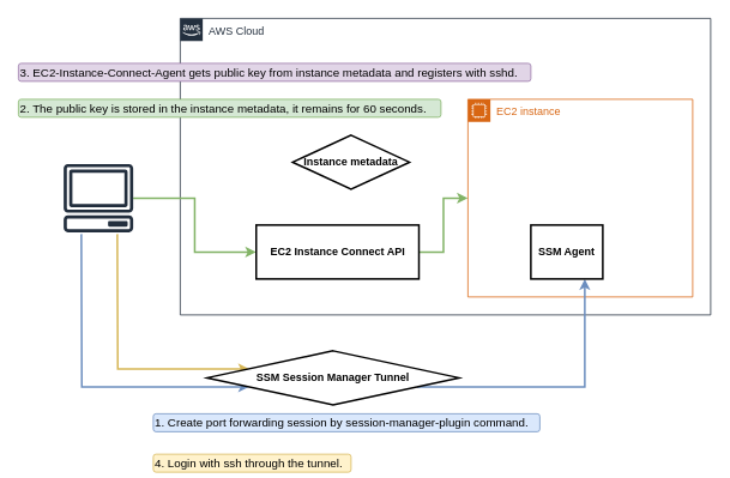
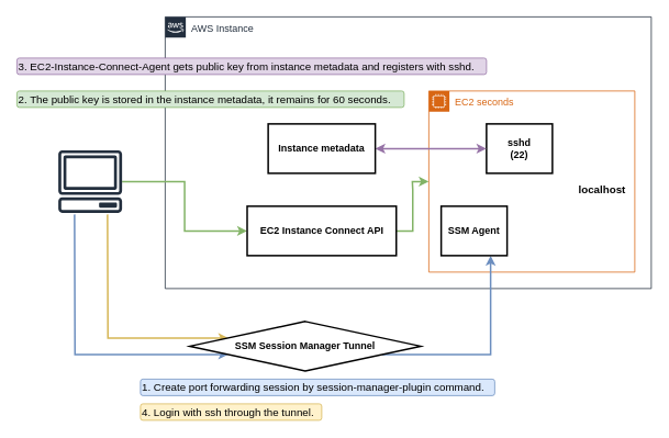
- <mxCell id="2" value="AWS Cloud" style="points=[[0,0],[0.25,0],[0.5,0],[0.75,0],[1,0],[1,0.25],[1,0.5],[1,0.75],[1,1],[0.75,1],[0.5,1],[0.25,1],[0,1],[0,0.75],[0,0.5],[0,0.25]];outlineConnect=0;gradientColor=none;html=1;whiteSpace=wrap;fontSize=12;fontStyle=0;shape=mxgraph.aws4.group;grIcon=mxgraph.aws4.group_aws_cloud_alt;strokeColor=#232F3E;fillColor=none;verticalAlign=top;align=left;spacingLeft=30;fontColor=#232F3E;dashed=0;" vertex="1" parent="1"><mxGeometry x="200" y="20" width="590" height="330" as="geometry" /></mxCell>
+ <mxCell id="2" value="AWS Instance" style="points=[[0,0],[0.25,0],[0.5,0],[0.75,0],[1,0],[1,0.25],[1,0.5],[1,0.75],[1,1],[0.75,1],[0.5,1],[0.25,1],[0,1],[0,0.75],[0,0.5],[0,0.25]];outlineConnect=0;gradientColor=none;html=1;whiteSpace=wrap;fontSize=12;fontStyle=0;shape=mxgraph.aws4.group;grIcon=mxgraph.aws4.group_aws_cloud_alt;strokeColor=#232F3E;fillColor=none;verticalAlign=top;align=left;spacingLeft=30;fontColor=#232F3E;dashed=0;" vertex="1" parent="1"><mxGeometry x="200" y="20" width="590" height="330" as="geometry" /></mxCell>
- <mxCell id="3" value="EC2 instance" style="points=[[0,0],[0.25,0],[0.5,0],[0.75,0],[1,0],[1,0.25],[1,0.5],[1,0.75],[1,1],[0.75,1],[0.5,1],[0.25,1],[0,1],[0,0.75],[0,0.5],[0,0.25]];outlineConnect=0;gradientColor=none;html=1;whiteSpace=wrap;fontSize=12;fontStyle=0;shape=mxgraph.aws4.group;grIcon=mxgraph.aws4.group_ec2_instance_contents;strokeColor=#D86613;fillColor=none;verticalAlign=top;align=left;spacingLeft=30;fontColor=#D86613;dashed=0;" vertex="1" parent="1"><mxGeometry x="520" y="110" width="250" height="220" as="geometry" /></mxCell>
+ <mxCell id="3" value="EC2 seconds" style="points=[[0,0],[0.25,0],[0.5,0],[0.75,0],[1,0],[1,0.25],[1,0.5],[1,0.75],[1,1],[0.75,1],[0.5,1],[0.25,1],[0,1],[0,0.75],[0,0.5],[0,0.25]];outlineConnect=0;gradientColor=none;html=1;whiteSpace=wrap;fontSize=12;fontStyle=0;shape=mxgraph.aws4.group;grIcon=mxgraph.aws4.group_ec2_instance_contents;strokeColor=#D86613;fillColor=none;verticalAlign=top;align=left;spacingLeft=30;fontColor=#D86613;dashed=0;" vertex="1" parent="1"><mxGeometry x="520" y="110" width="250" height="220" as="geometry" /></mxCell>
- <mxCell id="15" value="&lt;b&gt;Instance metadata&lt;/b&gt;" style="rhombus;whiteSpace=wrap;html=1;strokeWidth=2;fillColor=#ffffff;" vertex="1" parent="1"><mxGeometry x="325" y="150" width="130" height="60" as="geometry" /></mxCell>
+ <mxCell id="15" value="&lt;b&gt;Instance metadata&lt;/b&gt;" style="rounded=0;whiteSpace=wrap;html=1;strokeWidth=2;fillColor=#ffffff;" vertex="1" parent="1"><mxGeometry x="325" y="150" width="130" height="60" as="geometry" /></mxCell>
+ <mxCell id="14" style="edgeStyle=orthogonalEdgeStyle;rounded=0;orthogonalLoop=1;jettySize=auto;html=1;entryX=0;entryY=0.5;entryDx=0;entryDy=0;startArrow=classic;startFill=1;endArrow=classic;endFill=1;strokeWidth=2;fontSize=13;fillColor=#e1d5e7;strokeColor=#9673a6;" edge="1" parent="1" source="15" target="11"><mxGeometry relative="1" as="geometry" /></mxCell>
+ <mxCell id="11" value="sshd&lt;br&gt;(22)" style="rounded=0;whiteSpace=wrap;html=1;strokeWidth=2;fontStyle=1" vertex="1" parent="1"><mxGeometry x="590" y="150" width="80" height="60" as="geometry" /></mxCell>
+ <mxCell id="20" value="localhost" style="text;html=1;resizable=0;points=[];autosize=1;align=left;verticalAlign=top;spacingTop=-4;fontSize=13;fontStyle=1" vertex="1" parent="1"><mxGeometry x="700" y="220" width="70" height="20" as="geometry" /></mxCell>
- <mxCell id="13" value="&lt;b&gt;EC2 Instance Connect API&lt;/b&gt;" style="rounded=0;whiteSpace=wrap;html=1;strokeWidth=2;fillColor=#ffffff;" vertex="1" parent="1"><mxGeometry x="284.5" y="250" width="181" height="60" as="geometry" /></mxCell>
+ <mxCell id="13" value="&lt;b&gt;EC2 Instance Connect API&lt;/b&gt;" style="rounded=0;whiteSpace=wrap;html=1;strokeWidth=2;fillColor=#ffffff;" vertex="1" parent="1"><mxGeometry x="299.5" y="250" width="181" height="60" as="geometry" /></mxCell>
- <mxCell id="10" value="SSM Agent" style="rounded=0;whiteSpace=wrap;html=1;strokeWidth=2;fontStyle=1" vertex="1" parent="1"><mxGeometry x="590" y="250" width="80" height="60" as="geometry" /></mxCell>
+ <mxCell id="10" value="SSM Agent" style="rounded=0;whiteSpace=wrap;html=1;strokeWidth=2;fontStyle=1" vertex="1" parent="1"><mxGeometry x="535" y="250" width="80" height="60" as="geometry" /></mxCell>
- <mxCell id="18" value="4. Login with ssh through the tunnel." style="text;html=1;resizable=0;points=[];autosize=1;align=left;verticalAlign=top;spacingTop=-4;strokeColor=#d6b656;rounded=1;fontSize=13;fillColor=#fff2cc;" vertex="1" parent="1"><mxGeometry x="170" y="505" width="220" height="20" as="geometry" /></mxCell>
+ <mxCell id="18" value="4. Login with ssh through the tunnel." style="text;html=1;resizable=0;points=[];autosize=1;align=left;verticalAlign=top;spacingTop=-4;strokeColor=#d6b656;rounded=1;fontSize=13;fillColor=#fff2cc;" vertex="1" parent="1"><mxGeometry x="170" y="490" width="220" height="20" as="geometry" /></mxCell>
